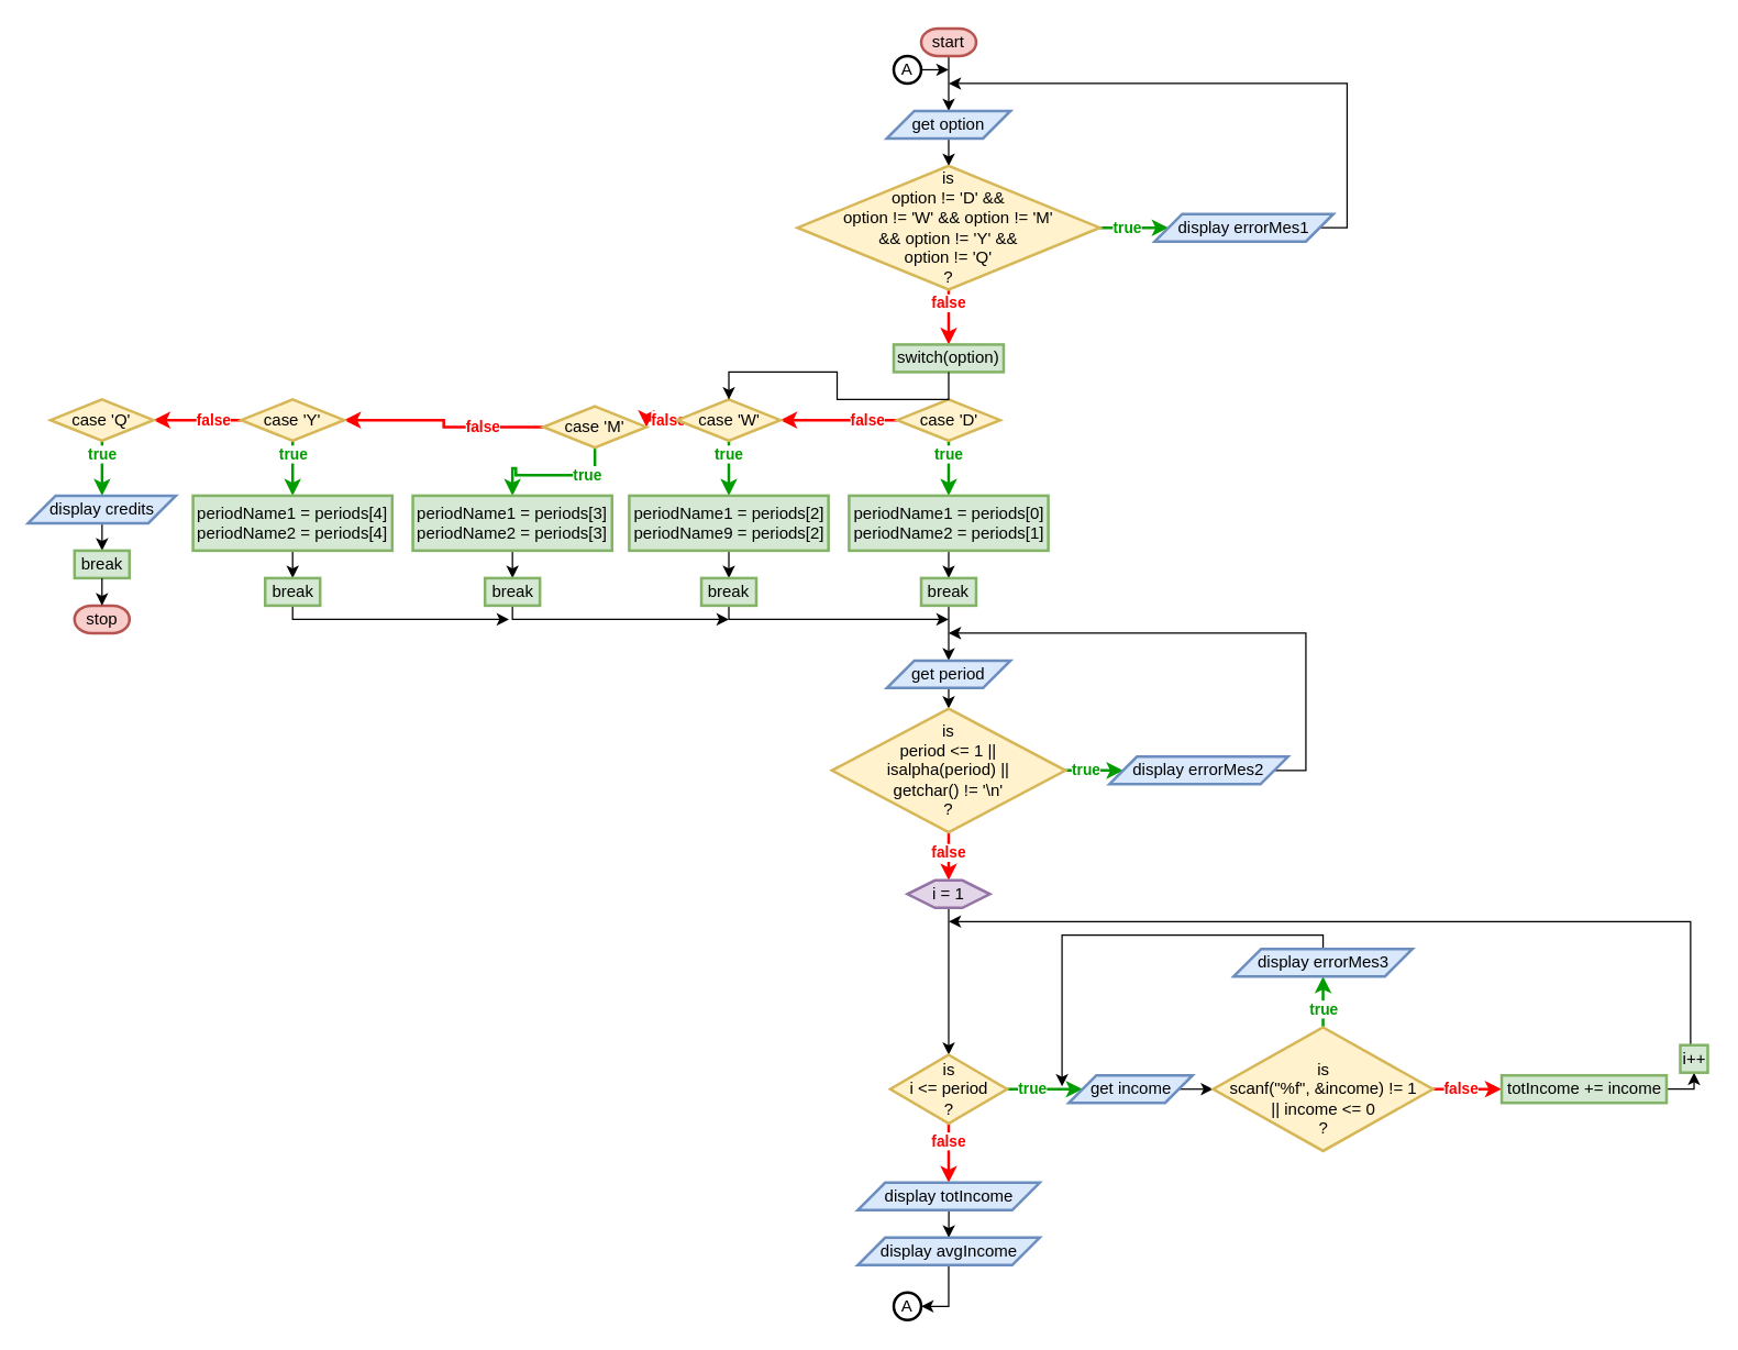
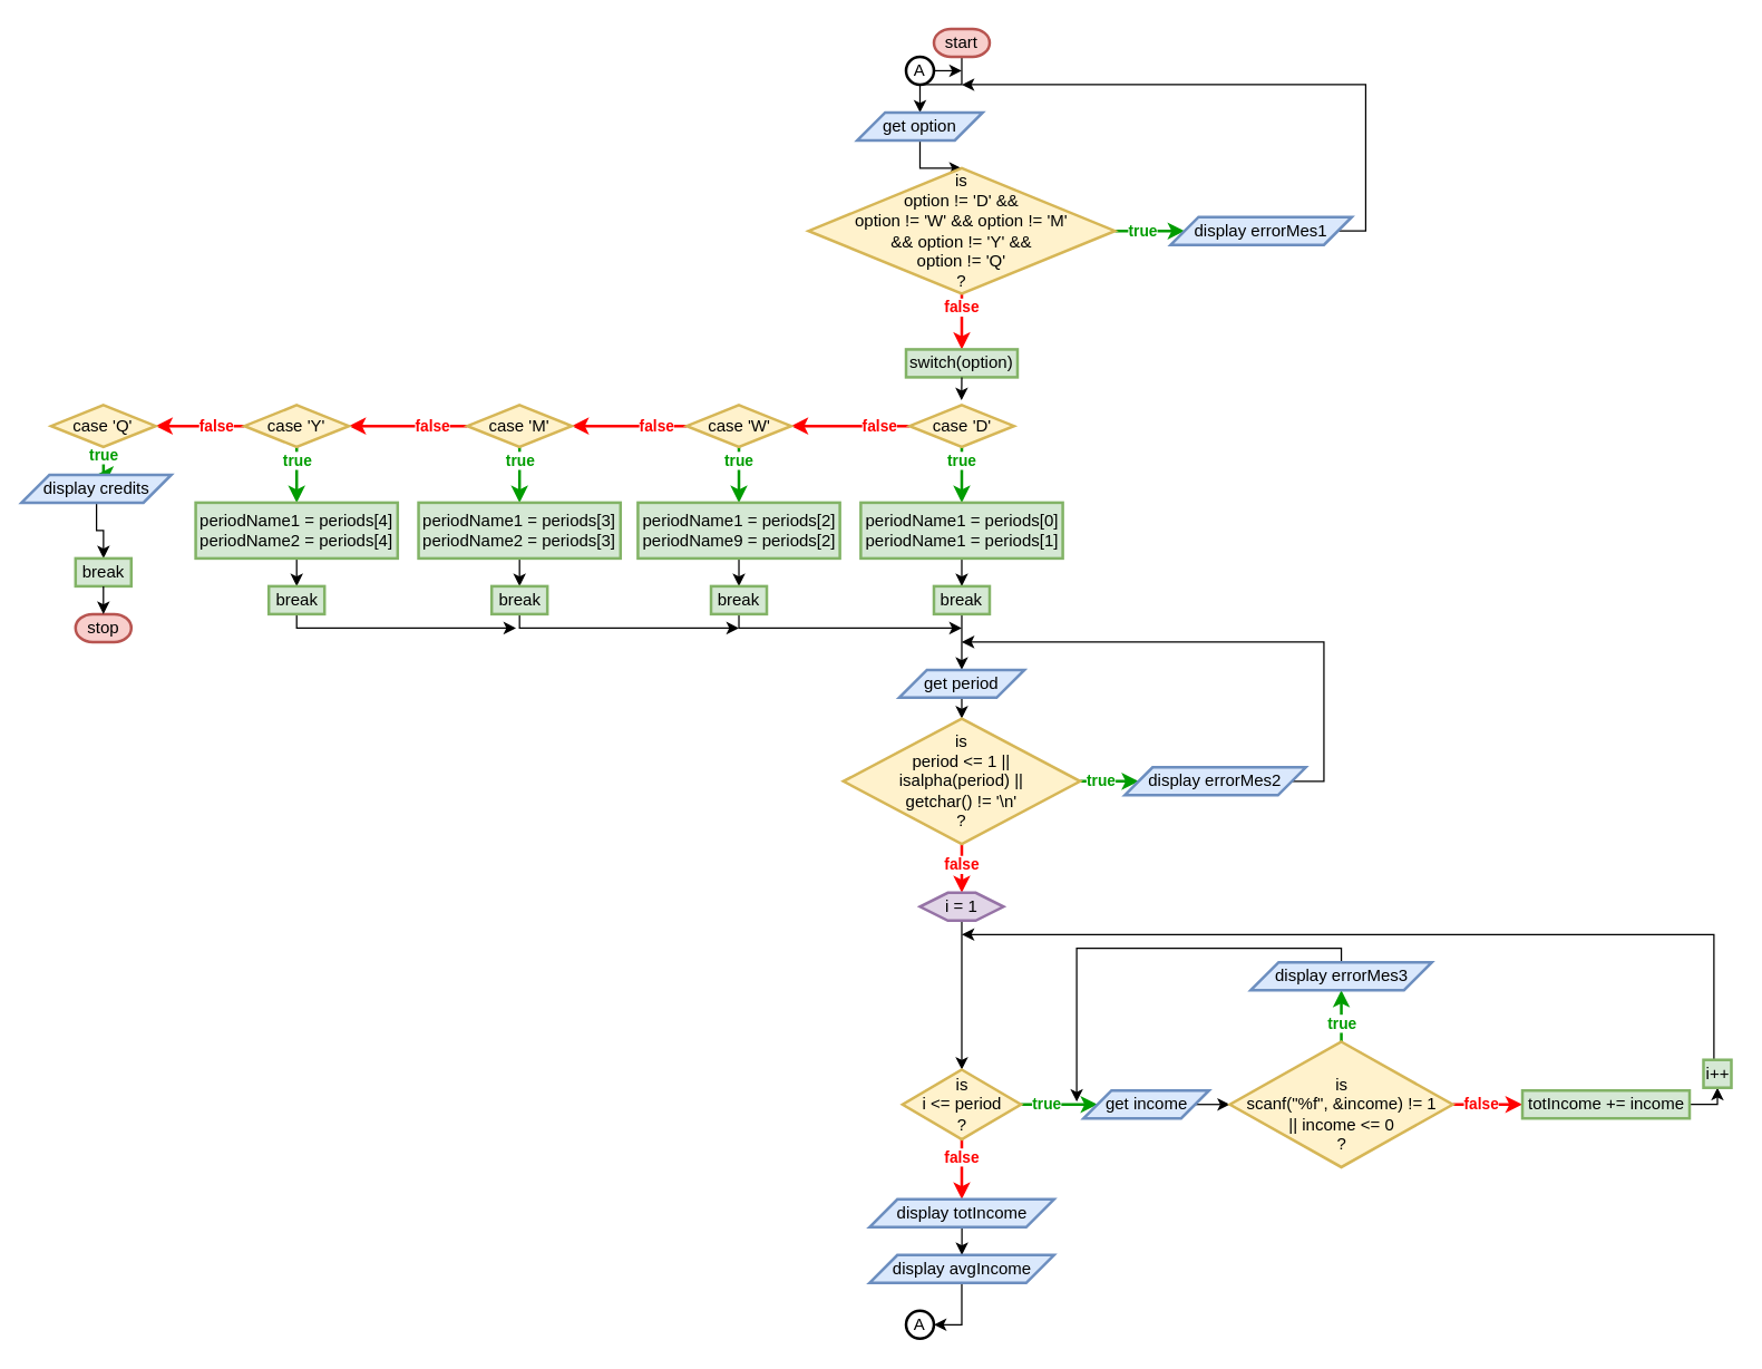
- <mxCell id="7" value="get option" style="shape=parallelogram;perimeter=parallelogramPerimeter;whiteSpace=wrap;html=1;fixedSize=1;strokeWidth=2;fillColor=#dae8fc;strokeColor=#6c8ebf;" parent="1" vertex="1"><mxGeometry x="645" y="80" width="90" height="20" as="geometry" /></mxCell>
+ <mxCell id="7" value="get option" style="shape=parallelogram;perimeter=parallelogramPerimeter;whiteSpace=wrap;html=1;fixedSize=1;strokeWidth=2;fillColor=#dae8fc;strokeColor=#6c8ebf;" parent="1" vertex="1"><mxGeometry x="615" y="80" width="90" height="20" as="geometry" /></mxCell>
- <mxCell id="75" style="edgeStyle=orthogonalEdgeStyle;rounded=0;orthogonalLoop=1;jettySize=auto;html=1;exitX=0.5;exitY=1;exitDx=0;exitDy=0;" edge="1" parent="1" source="13" target="23"><mxGeometry relative="1" as="geometry" /></mxCell>
+ <mxCell id="75" style="edgeStyle=orthogonalEdgeStyle;rounded=0;orthogonalLoop=1;jettySize=auto;html=1;exitX=0.5;exitY=1;exitDx=0;exitDy=0;entryX=0.498;entryY=-0.115;entryDx=0;entryDy=0;entryPerimeter=0;" edge="1" parent="1" source="13" target="16"><mxGeometry relative="1" as="geometry" /></mxCell>
- <mxCell id="30" value="case 'M'" style="rhombus;whiteSpace=wrap;html=1;strokeWidth=2;fillColor=#fff2cc;strokeColor=#d6b656;" parent="1" vertex="1"><mxGeometry x="395" y="295" width="75" height="30" as="geometry" /></mxCell>
+ <mxCell id="30" value="case 'M'" style="rhombus;whiteSpace=wrap;html=1;strokeWidth=2;fillColor=#fff2cc;strokeColor=#d6b656;" parent="1" vertex="1"><mxGeometry x="335" y="290" width="75" height="30" as="geometry" /></mxCell>
- <mxCell id="46" value="display credits" style="shape=parallelogram;perimeter=parallelogramPerimeter;whiteSpace=wrap;html=1;fixedSize=1;strokeWidth=2;fillColor=#dae8fc;strokeColor=#6c8ebf;" parent="1" vertex="1"><mxGeometry x="20" y="360" width="107.5" height="20" as="geometry" /></mxCell>
+ <mxCell id="46" value="display credits" style="shape=parallelogram;perimeter=parallelogramPerimeter;whiteSpace=wrap;html=1;fixedSize=1;strokeWidth=2;fillColor=#dae8fc;strokeColor=#6c8ebf;" parent="1" vertex="1"><mxGeometry x="15" y="340" width="107.5" height="20" as="geometry" /></mxCell>
- <mxCell id="18" value="periodName1 = periods[0]&lt;br&gt;periodName2 = periods[1]" style="whiteSpace=wrap;html=1;strokeWidth=2;fillColor=#d5e8d4;strokeColor=#82b366;" parent="1" vertex="1"><mxGeometry x="617.5" y="360" width="145" height="40" as="geometry" /></mxCell>
+ <mxCell id="18" value="periodName1 = periods[0]&lt;br&gt;periodName1 = periods[1]" style="whiteSpace=wrap;html=1;strokeWidth=2;fillColor=#d5e8d4;strokeColor=#82b366;" parent="1" vertex="1"><mxGeometry x="617.5" y="360" width="145" height="40" as="geometry" /></mxCell>
